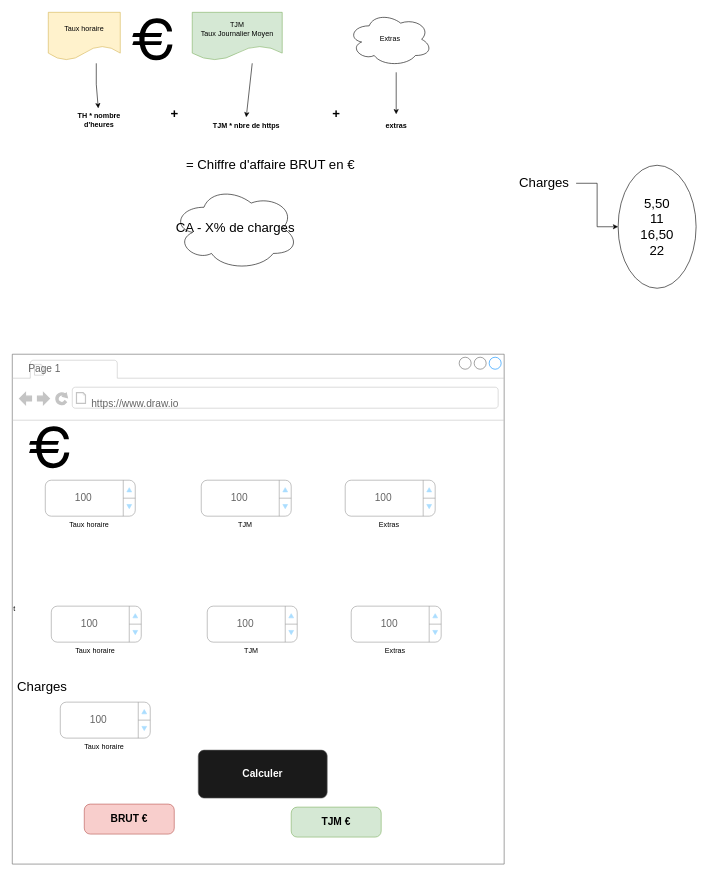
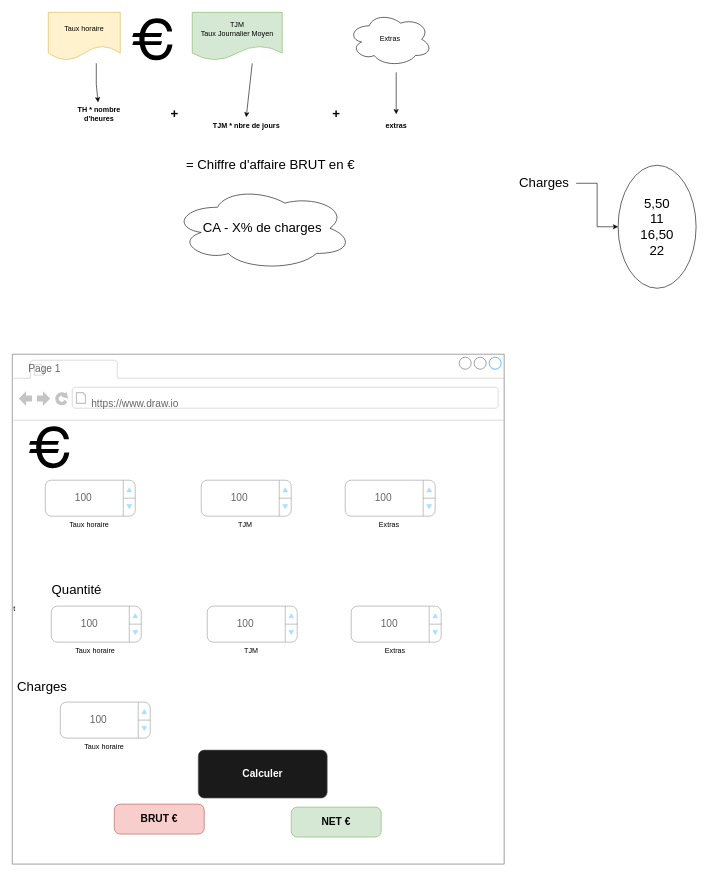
- <mxCell id="30" value="&lt;b&gt;TH * nombre d'heures&lt;/b&gt;" style="text;html=1;strokeColor=none;fillColor=none;align=center;verticalAlign=middle;whiteSpace=wrap;rounded=0;" vertex="1" parent="1"><mxGeometry x="120" y="180" width="90" height="40" as="geometry" /></mxCell>
+ <mxCell id="30" value="&lt;b&gt;TH * nombre d'heures&lt;/b&gt;" style="text;html=1;strokeColor=none;fillColor=none;align=center;verticalAlign=middle;whiteSpace=wrap;rounded=0;" vertex="1" parent="1"><mxGeometry x="120" y="170" width="90" height="40" as="geometry" /></mxCell>
- <mxCell id="31" value="&lt;b&gt;TJM * nbre de https&lt;/b&gt;" style="text;html=1;align=center;verticalAlign=middle;resizable=0;points=[];autosize=1;strokeColor=none;fillColor=none;" vertex="1" parent="1"><mxGeometry x="345" y="195" width="130" height="30" as="geometry" /></mxCell>
+ <mxCell id="31" value="&lt;b&gt;TJM * nbre de jours&lt;/b&gt;" style="text;html=1;align=center;verticalAlign=middle;resizable=0;points=[];autosize=1;strokeColor=none;fillColor=none;" vertex="1" parent="1"><mxGeometry x="345" y="195" width="130" height="30" as="geometry" /></mxCell>
- <mxCell id="38" value="CA - X% de charges" style="ellipse;shape=cloud;whiteSpace=wrap;html=1;fontSize=22;" vertex="1" parent="1"><mxGeometry x="287" y="310" width="210" height="140" as="geometry" /></mxCell>
+ <mxCell id="38" value="CA - X% de charges" style="ellipse;shape=cloud;whiteSpace=wrap;html=1;fontSize=22;" vertex="1" parent="1"><mxGeometry x="287" y="310" width="300" height="140" as="geometry" /></mxCell>
+ <mxCell id="12" value="Quantité" style="text;html=1;strokeColor=none;fillColor=none;align=center;verticalAlign=middle;whiteSpace=wrap;rounded=0;fontSize=22;" vertex="1" parent="2"><mxGeometry x="55" y="375" width="105" height="35" as="geometry" /></mxCell>
- <mxCell id="23" value="BRUT €" style="strokeWidth=1;shadow=0;dashed=0;align=center;html=1;shape=mxgraph.mockup.buttons.button;strokeColor=#b85450;mainText=;buttonStyle=round;fontSize=17;fontStyle=1;fillColor=#f8cecc;whiteSpace=wrap;" vertex="1" parent="2"><mxGeometry x="120" y="750" width="150" height="50" as="geometry" /></mxCell>
+ <mxCell id="23" value="BRUT €" style="strokeWidth=1;shadow=0;dashed=0;align=center;html=1;shape=mxgraph.mockup.buttons.button;strokeColor=#b85450;mainText=;buttonStyle=round;fontSize=17;fontStyle=1;fillColor=#f8cecc;whiteSpace=wrap;" vertex="1" parent="2"><mxGeometry x="170" y="750" width="150" height="50" as="geometry" /></mxCell>
- <mxCell id="24" value="TJM €" style="strokeWidth=1;shadow=0;dashed=0;align=center;html=1;shape=mxgraph.mockup.buttons.button;strokeColor=#82b366;mainText=;buttonStyle=round;fontSize=17;fontStyle=1;fillColor=#d5e8d4;whiteSpace=wrap;" vertex="1" parent="2"><mxGeometry x="465" y="755" width="150" height="50" as="geometry" /></mxCell>
+ <mxCell id="24" value="NET €" style="strokeWidth=1;shadow=0;dashed=0;align=center;html=1;shape=mxgraph.mockup.buttons.button;strokeColor=#82b366;mainText=;buttonStyle=round;fontSize=17;fontStyle=1;fillColor=#d5e8d4;whiteSpace=wrap;" vertex="1" parent="2"><mxGeometry x="465" y="755" width="150" height="50" as="geometry" /></mxCell>
